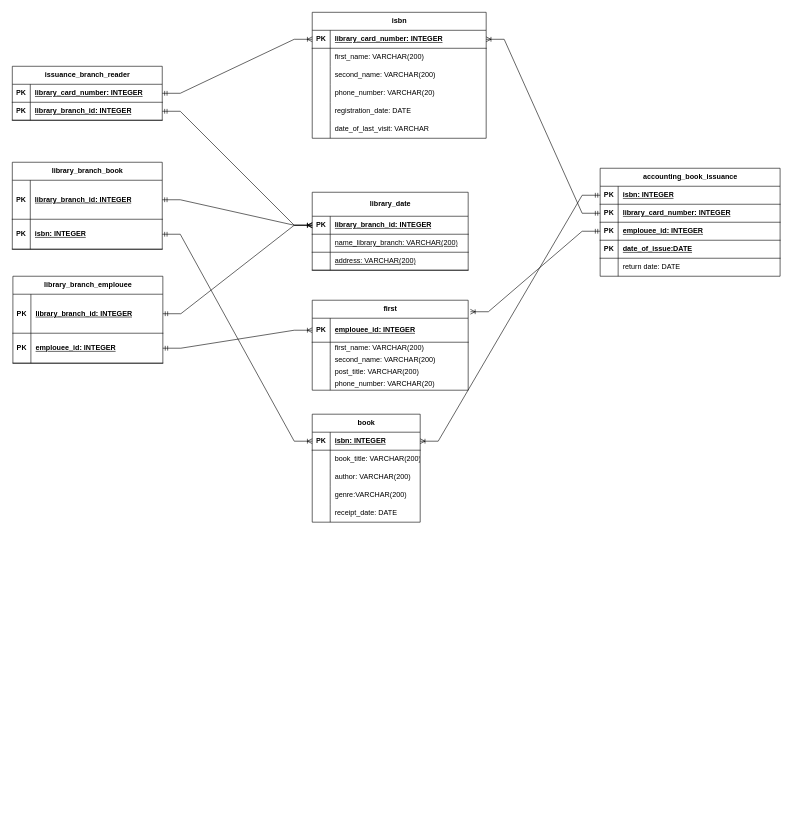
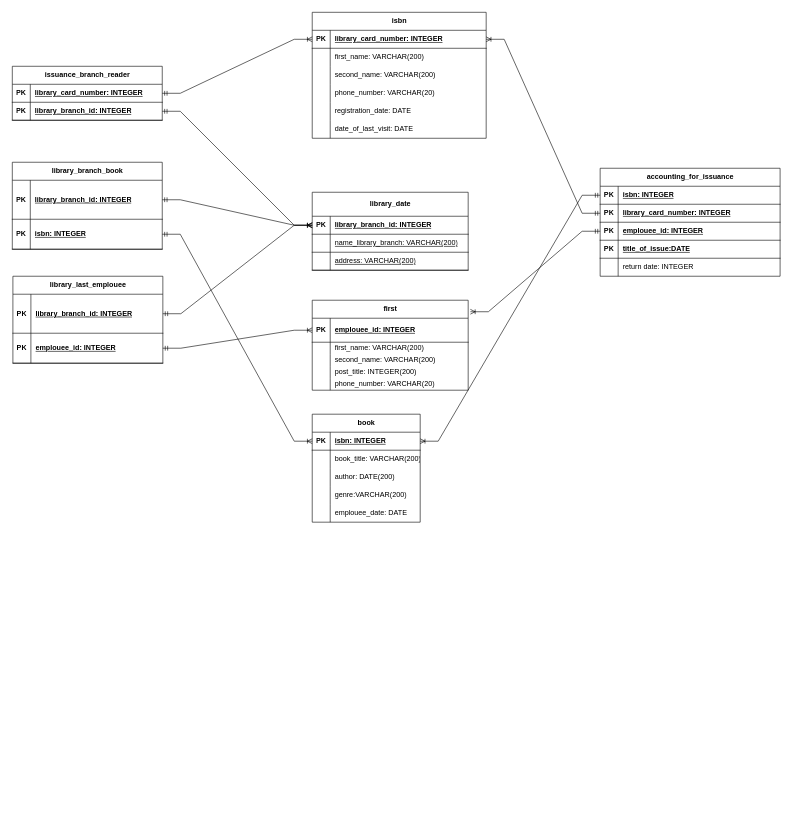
- <mxCell id="69" value="date_of_last_visit: VARCHAR" style="shape=partialRectangle;connectable=0;fillColor=none;top=0;left=0;bottom=0;right=0;align=left;spacingLeft=6;overflow=hidden;whiteSpace=wrap;html=1;" parent="67" vertex="1"><mxGeometry x="30" width="260" height="30" as="geometry"><mxRectangle width="260" height="30" as="alternateBounds" /></mxGeometry></mxCell>
+ <mxCell id="69" value="date_of_last_visit: DATE" style="shape=partialRectangle;connectable=0;fillColor=none;top=0;left=0;bottom=0;right=0;align=left;spacingLeft=6;overflow=hidden;whiteSpace=wrap;html=1;" parent="67" vertex="1"><mxGeometry x="30" width="260" height="30" as="geometry"><mxRectangle width="260" height="30" as="alternateBounds" /></mxGeometry></mxCell>
- <mxCell id="70" value="accounting_book_issuance" style="shape=table;startSize=30;container=1;collapsible=1;childLayout=tableLayout;fixedRows=1;rowLines=0;fontStyle=1;align=center;resizeLast=1;html=1;" parent="1" vertex="1"><mxGeometry x="1000" y="280" width="300" height="180" as="geometry" /></mxCell>
+ <mxCell id="70" value="accounting_for_issuance" style="shape=table;startSize=30;container=1;collapsible=1;childLayout=tableLayout;fixedRows=1;rowLines=0;fontStyle=1;align=center;resizeLast=1;html=1;" parent="1" vertex="1"><mxGeometry x="1000" y="280" width="300" height="180" as="geometry" /></mxCell>
- <mxCell id="82" value="date_of_issue:DATE" style="shape=partialRectangle;connectable=0;fillColor=none;top=0;left=0;bottom=0;right=0;align=left;spacingLeft=6;fontStyle=5;overflow=hidden;whiteSpace=wrap;html=1;" parent="80" vertex="1"><mxGeometry x="30" width="270" height="30" as="geometry"><mxRectangle width="270" height="30" as="alternateBounds" /></mxGeometry></mxCell>
+ <mxCell id="82" value="title_of_issue:DATE" style="shape=partialRectangle;connectable=0;fillColor=none;top=0;left=0;bottom=0;right=0;align=left;spacingLeft=6;fontStyle=5;overflow=hidden;whiteSpace=wrap;html=1;" parent="80" vertex="1"><mxGeometry x="30" width="270" height="30" as="geometry"><mxRectangle width="270" height="30" as="alternateBounds" /></mxGeometry></mxCell>
- <mxCell id="85" value="return date: DATE" style="shape=partialRectangle;connectable=0;fillColor=none;top=0;left=0;bottom=0;right=0;align=left;spacingLeft=6;overflow=hidden;whiteSpace=wrap;html=1;" parent="83" vertex="1"><mxGeometry x="30" width="270" height="30" as="geometry"><mxRectangle width="270" height="30" as="alternateBounds" /></mxGeometry></mxCell>
+ <mxCell id="85" value="return date: INTEGER" style="shape=partialRectangle;connectable=0;fillColor=none;top=0;left=0;bottom=0;right=0;align=left;spacingLeft=6;overflow=hidden;whiteSpace=wrap;html=1;" parent="83" vertex="1"><mxGeometry x="30" width="270" height="30" as="geometry"><mxRectangle width="270" height="30" as="alternateBounds" /></mxGeometry></mxCell>
- <mxCell id="28" value="library_branch_emplouee" style="shape=table;startSize=30;container=1;collapsible=1;childLayout=tableLayout;fixedRows=1;rowLines=0;fontStyle=1;align=center;resizeLast=1;html=1;" parent="1" vertex="1"><mxGeometry x="21" y="460" width="250" height="145" as="geometry" /></mxCell>
+ <mxCell id="28" value="library_last_emplouee" style="shape=table;startSize=30;container=1;collapsible=1;childLayout=tableLayout;fixedRows=1;rowLines=0;fontStyle=1;align=center;resizeLast=1;html=1;" parent="1" vertex="1"><mxGeometry x="21" y="460" width="250" height="145" as="geometry" /></mxCell>
- <mxCell id="14" value="post_title: VARCHAR(200)" style="shape=partialRectangle;connectable=0;fillColor=none;top=0;left=0;bottom=0;right=0;align=left;spacingLeft=6;overflow=hidden;whiteSpace=wrap;html=1;" parent="12" vertex="1"><mxGeometry x="30" width="230" height="20" as="geometry"><mxRectangle width="230" height="20" as="alternateBounds" /></mxGeometry></mxCell>
+ <mxCell id="14" value="post_title: INTEGER(200)" style="shape=partialRectangle;connectable=0;fillColor=none;top=0;left=0;bottom=0;right=0;align=left;spacingLeft=6;overflow=hidden;whiteSpace=wrap;html=1;" parent="12" vertex="1"><mxGeometry x="30" width="230" height="20" as="geometry"><mxRectangle width="230" height="20" as="alternateBounds" /></mxGeometry></mxCell>
- <mxCell id="44" value="author:&amp;nbsp;VARCHAR(200)" style="shape=partialRectangle;connectable=0;fillColor=none;top=0;left=0;bottom=0;right=0;align=left;spacingLeft=6;overflow=hidden;whiteSpace=wrap;html=1;" parent="42" vertex="1"><mxGeometry x="30" width="150" height="30" as="geometry"><mxRectangle width="150" height="30" as="alternateBounds" /></mxGeometry></mxCell>
+ <mxCell id="44" value="author:&amp;nbsp;DATE(200)" style="shape=partialRectangle;connectable=0;fillColor=none;top=0;left=0;bottom=0;right=0;align=left;spacingLeft=6;overflow=hidden;whiteSpace=wrap;html=1;" parent="42" vertex="1"><mxGeometry x="30" width="150" height="30" as="geometry"><mxRectangle width="150" height="30" as="alternateBounds" /></mxGeometry></mxCell>
- <mxCell id="50" value="receipt_date: DATE" style="shape=partialRectangle;connectable=0;fillColor=none;top=0;left=0;bottom=0;right=0;align=left;spacingLeft=6;overflow=hidden;whiteSpace=wrap;html=1;" parent="48" vertex="1"><mxGeometry x="30" width="150" height="30" as="geometry"><mxRectangle width="150" height="30" as="alternateBounds" /></mxGeometry></mxCell>
+ <mxCell id="50" value="emplouee_date: DATE" style="shape=partialRectangle;connectable=0;fillColor=none;top=0;left=0;bottom=0;right=0;align=left;spacingLeft=6;overflow=hidden;whiteSpace=wrap;html=1;" parent="48" vertex="1"><mxGeometry x="30" width="150" height="30" as="geometry"><mxRectangle width="150" height="30" as="alternateBounds" /></mxGeometry></mxCell>
